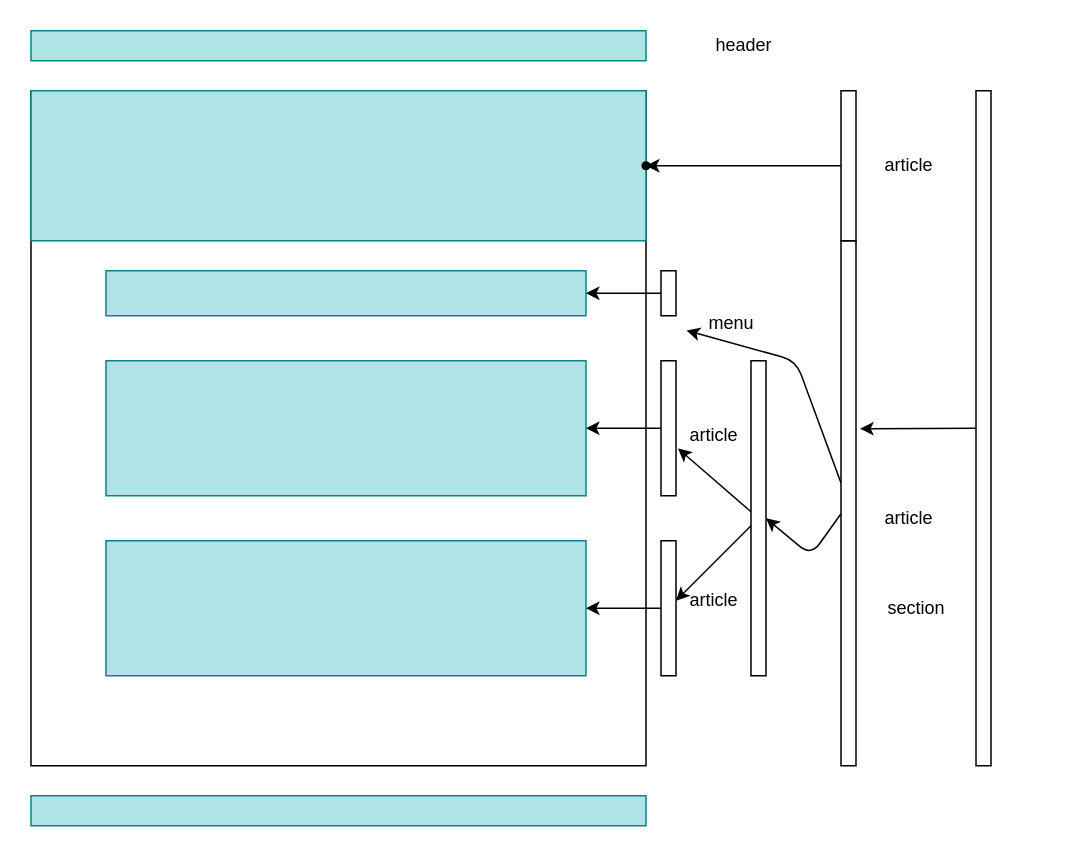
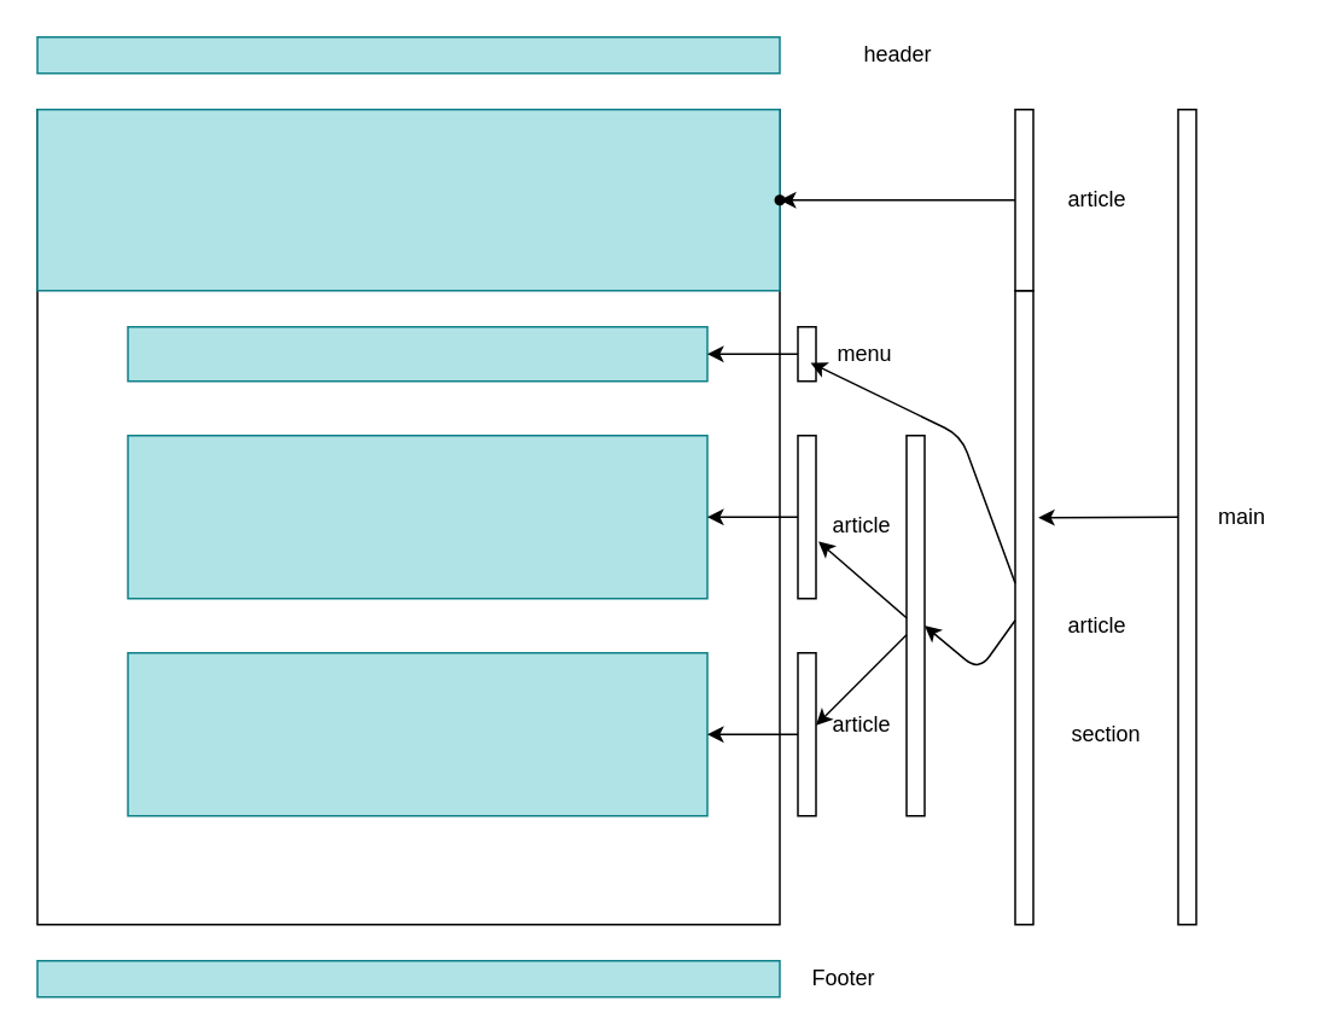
- <mxCell id="17" value="&amp;nbsp;menu" style="text;html=1;resizable=0;autosize=1;align=center;verticalAlign=middle;points=[];fillColor=none;strokeColor=none;rounded=0;" parent="1" vertex="1"><mxGeometry x="460" y="205" width="50" height="20" as="geometry" /></mxCell>
+ <mxCell id="17" value="&amp;nbsp;menu" style="text;html=1;resizable=0;autosize=1;align=center;verticalAlign=middle;points=[];fillColor=none;strokeColor=none;rounded=0;" parent="1" vertex="1"><mxGeometry x="450" y="185" width="50" height="20" as="geometry" /></mxCell>
+ <mxCell id="35" value="main" style="text;html=1;resizable=0;autosize=1;align=center;verticalAlign=middle;points=[];fillColor=none;strokeColor=none;rounded=0;" parent="1" vertex="1"><mxGeometry x="665" y="275" width="40" height="20" as="geometry" /></mxCell>
+ <mxCell id="32" value="Footer" style="text;html=1;resizable=0;autosize=1;align=center;verticalAlign=middle;points=[];fillColor=none;strokeColor=none;rounded=0;" parent="1" vertex="1"><mxGeometry x="440" y="530" width="50" height="20" as="geometry" /></mxCell>
